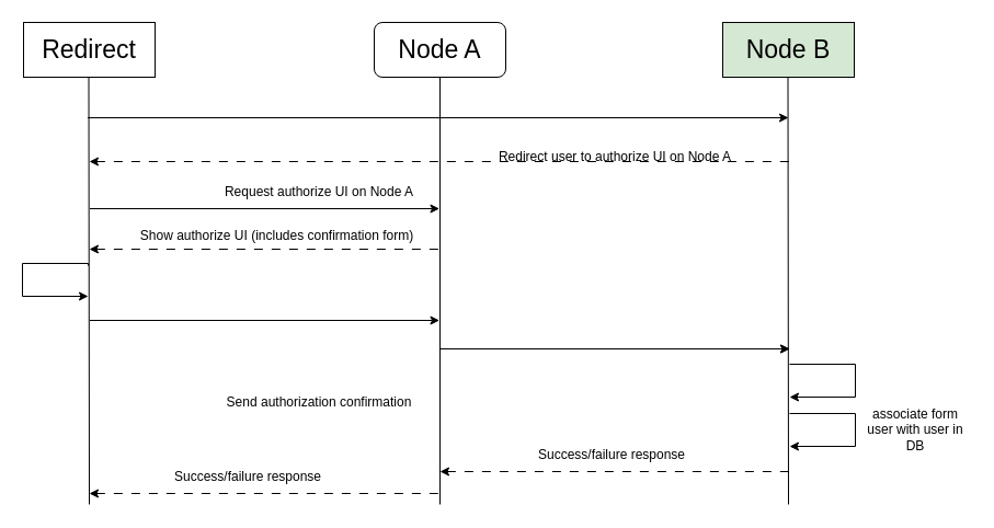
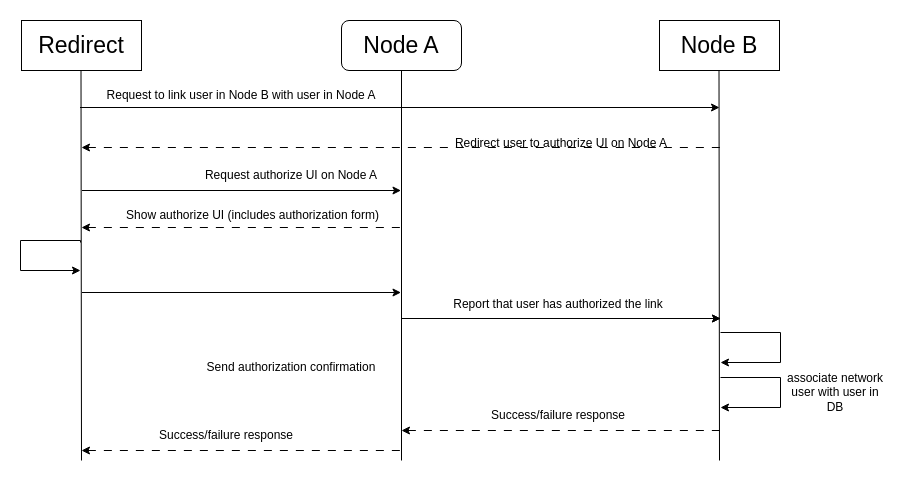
- <mxCell id="4" value="&lt;font style=&quot;font-size: 23px;&quot;&gt;Node B&lt;/font&gt;" style="rounded=0;whiteSpace=wrap;html=1;fillColor=#d5e8d4;" vertex="1" parent="1"><mxGeometry x="659" y="20" width="120" height="50" as="geometry" /></mxCell>
+ <mxCell id="4" value="&lt;font style=&quot;font-size: 23px;&quot;&gt;Node B&lt;/font&gt;" style="rounded=0;whiteSpace=wrap;html=1;" vertex="1" parent="1"><mxGeometry x="659" y="20" width="120" height="50" as="geometry" /></mxCell>
+ <mxCell id="13" value="Request to link user in Node B with user in Node A" style="text;html=1;whiteSpace=wrap;strokeColor=none;fillColor=none;align=center;verticalAlign=middle;rounded=0;" vertex="1" parent="1"><mxGeometry x="101" y="80" width="280" height="30" as="geometry" /></mxCell>
- <mxCell id="17" value="Show authorize UI (includes confirmation form)" style="text;html=1;whiteSpace=wrap;strokeColor=none;fillColor=none;align=center;verticalAlign=middle;rounded=0;" vertex="1" parent="1"><mxGeometry x="111" y="200" width="283" height="30" as="geometry" /></mxCell>
+ <mxCell id="17" value="Show authorize UI (includes authorization form)" style="text;html=1;whiteSpace=wrap;strokeColor=none;fillColor=none;align=center;verticalAlign=middle;rounded=0;" vertex="1" parent="1"><mxGeometry x="111" y="200" width="283" height="30" as="geometry" /></mxCell>
+ <mxCell id="14" value="Report that user has authorized the link" style="text;html=1;whiteSpace=wrap;strokeColor=none;fillColor=none;align=center;verticalAlign=middle;rounded=0;" vertex="1" parent="1"><mxGeometry x="419" y="289" width="278" height="30" as="geometry" /></mxCell>
- <mxCell id="11" value="associate form user with user in DB" style="text;html=1;whiteSpace=wrap;strokeColor=none;fillColor=none;align=center;verticalAlign=middle;rounded=0;" vertex="1" parent="1"><mxGeometry x="785" y="377" width="100" height="30" as="geometry" /></mxCell>
+ <mxCell id="11" value="associate network user with user in DB" style="text;html=1;whiteSpace=wrap;strokeColor=none;fillColor=none;align=center;verticalAlign=middle;rounded=0;" vertex="1" parent="1"><mxGeometry x="785" y="377" width="100" height="30" as="geometry" /></mxCell>
